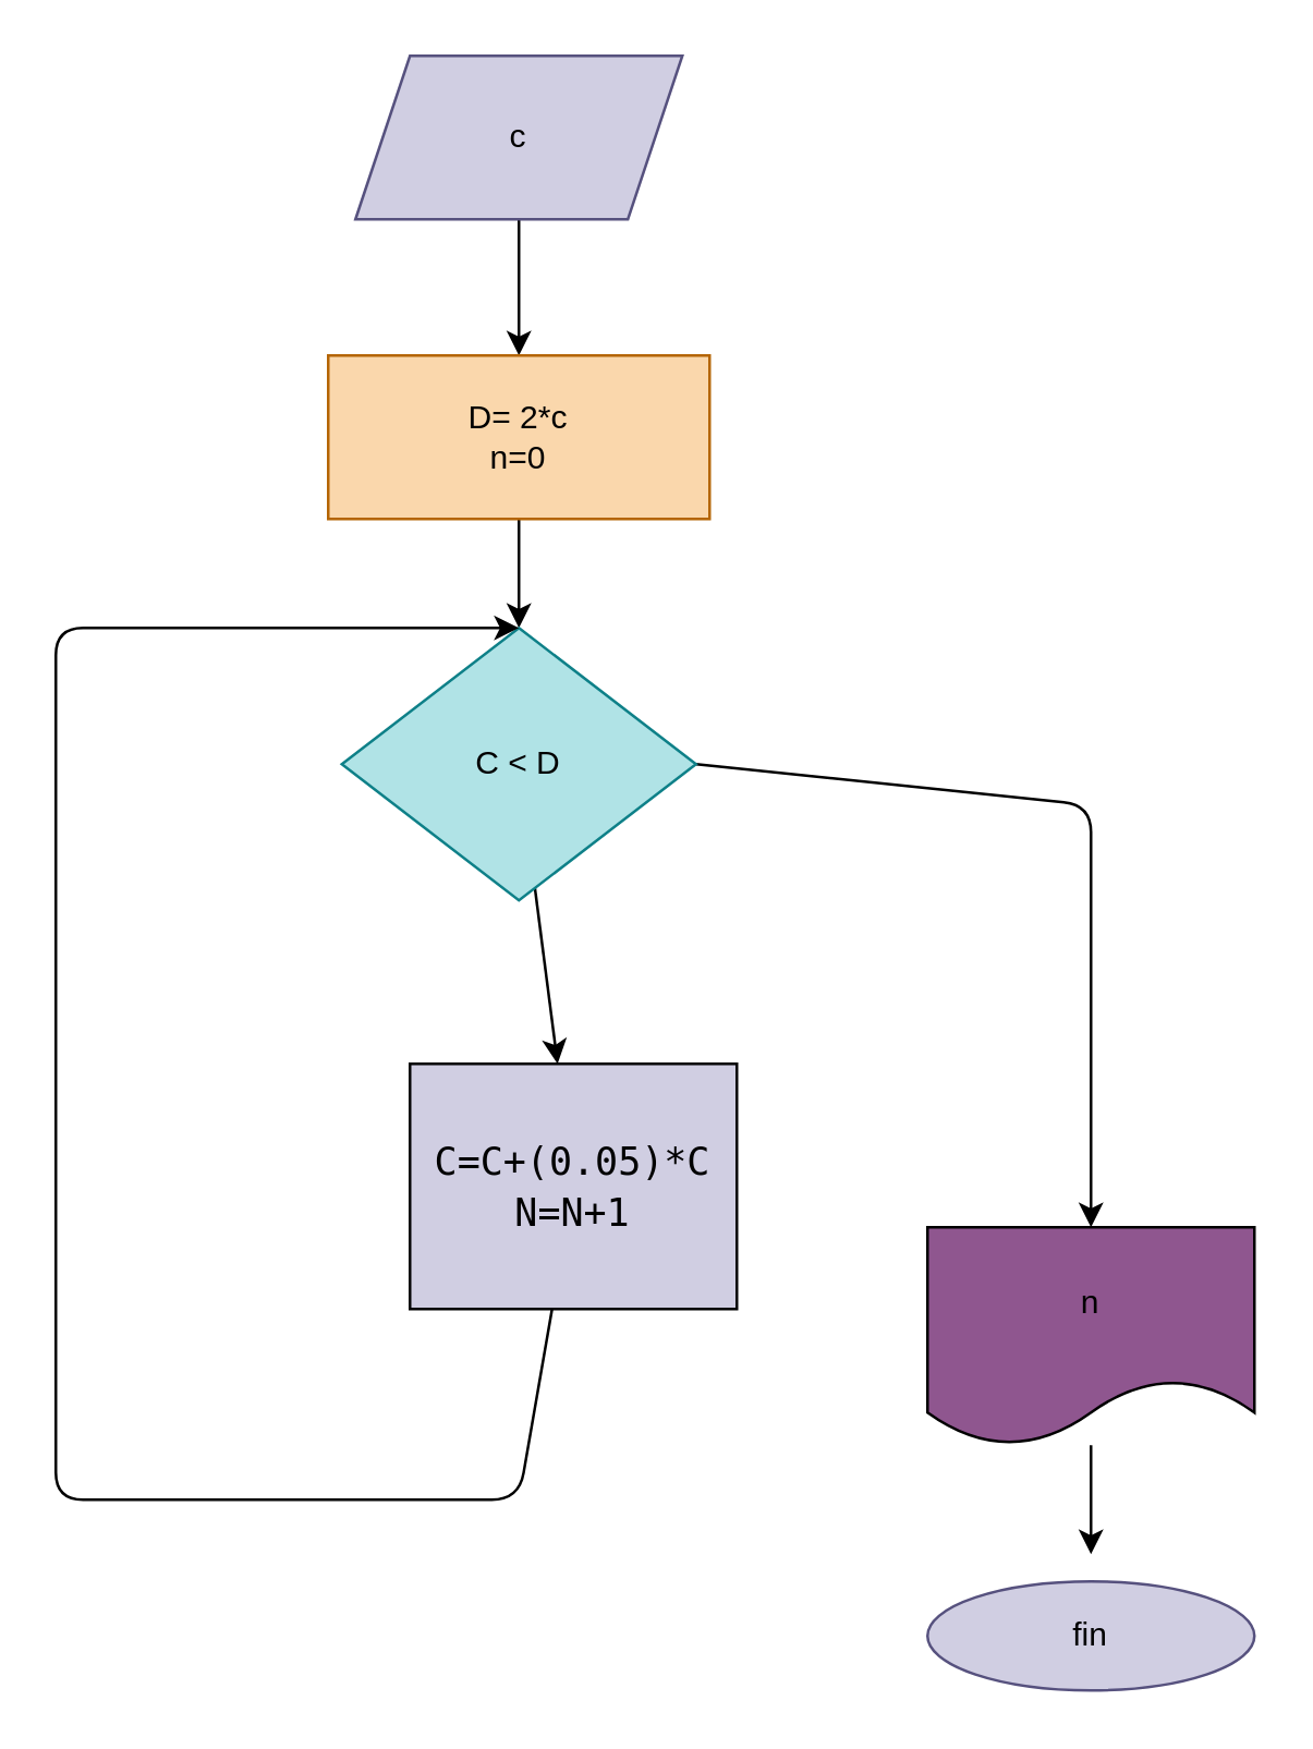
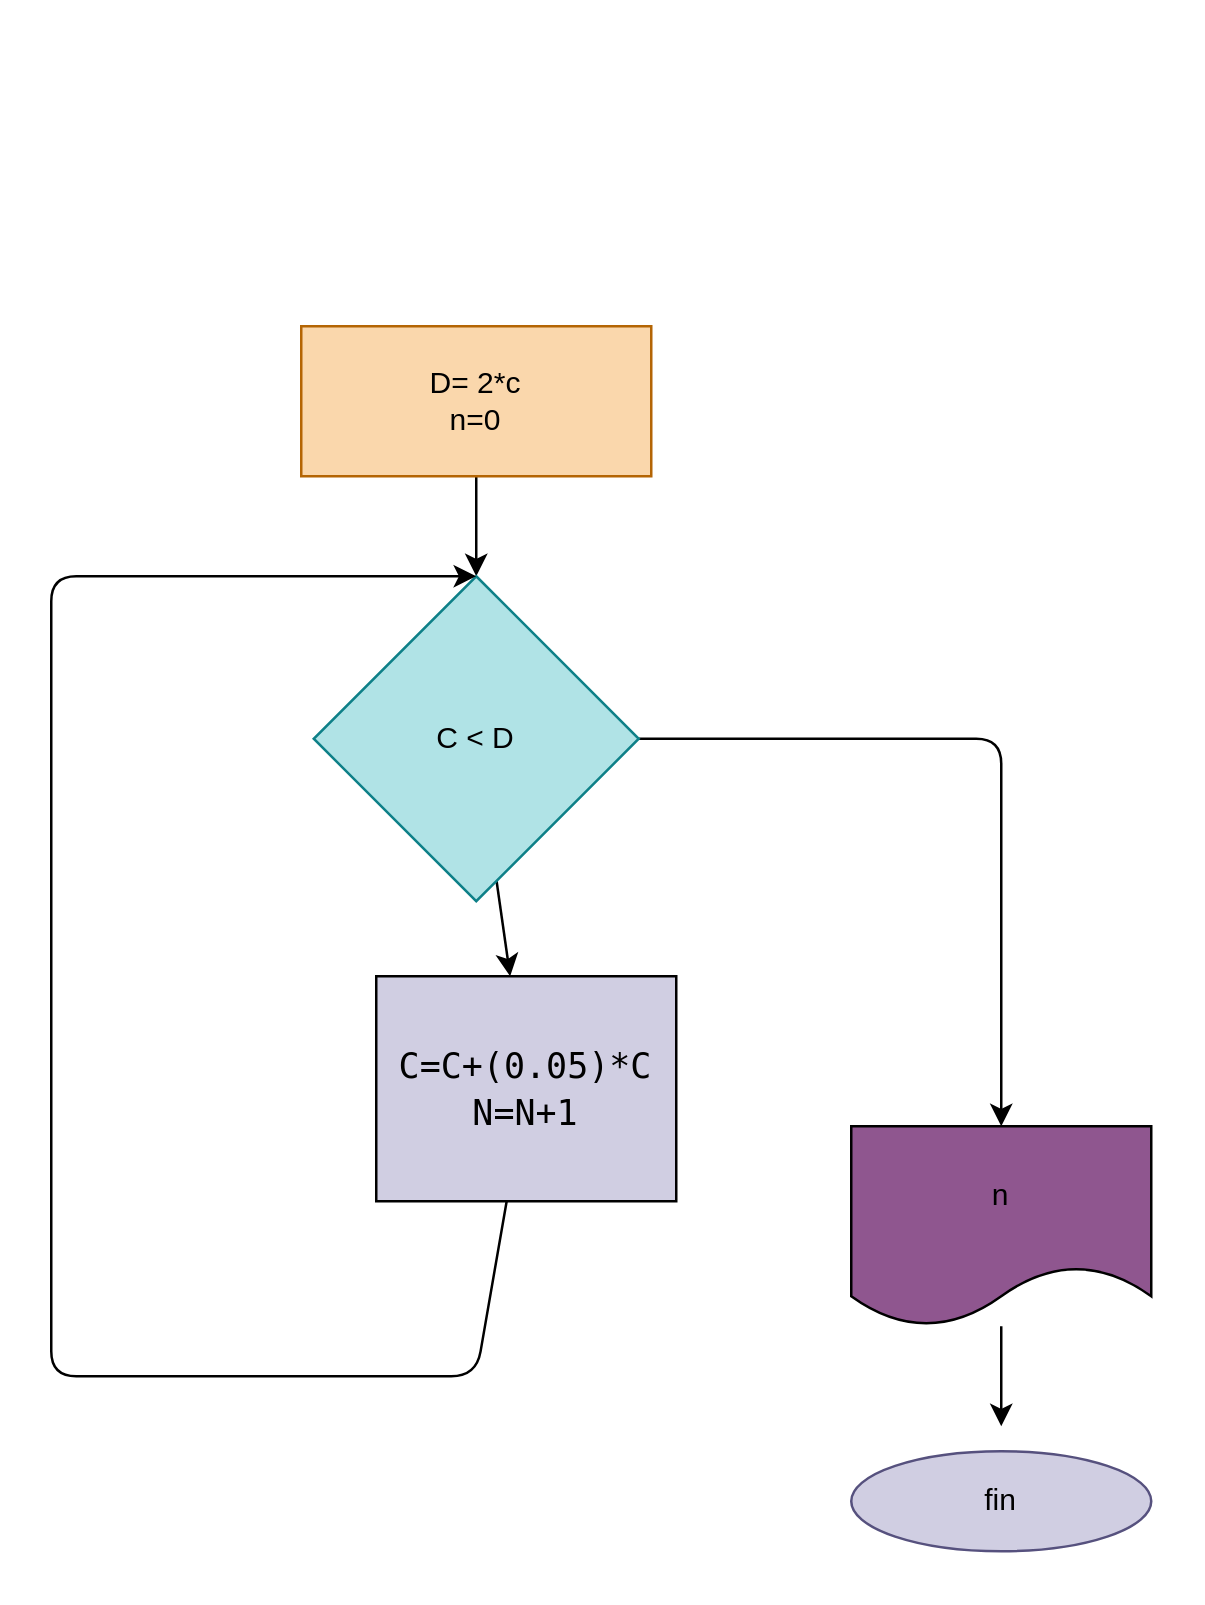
- <mxCell id="3" value="&lt;font color=&quot;#000000&quot;&gt;c&lt;/font&gt;" style="shape=parallelogram;perimeter=parallelogramPerimeter;whiteSpace=wrap;html=1;fixedSize=1;fillColor=#d0cee2;strokeColor=#56517e;" parent="1" vertex="1"><mxGeometry x="130" y="20" width="120" height="60" as="geometry" /></mxCell>
- <mxCell id="2" value="" style="edgeStyle=none;html=1;" parent="1" source="3" target="5" edge="1"><mxGeometry relative="1" as="geometry" /></mxCell>
- <mxCell id="8" value="&lt;font color=&quot;#000000&quot;&gt;C &amp;lt; D&lt;/font&gt;" style="rhombus;whiteSpace=wrap;html=1;fillColor=#b0e3e6;strokeColor=#0e8088;" parent="1" vertex="1"><mxGeometry x="125" y="230" width="130" height="100" as="geometry" /></mxCell>
+ <mxCell id="8" value="&lt;font color=&quot;#000000&quot;&gt;C &amp;lt; D&lt;/font&gt;" style="rhombus;whiteSpace=wrap;html=1;fillColor=#b0e3e6;strokeColor=#0e8088;" parent="1" vertex="1"><mxGeometry x="125" y="230" width="130" height="130" as="geometry" /></mxCell>
